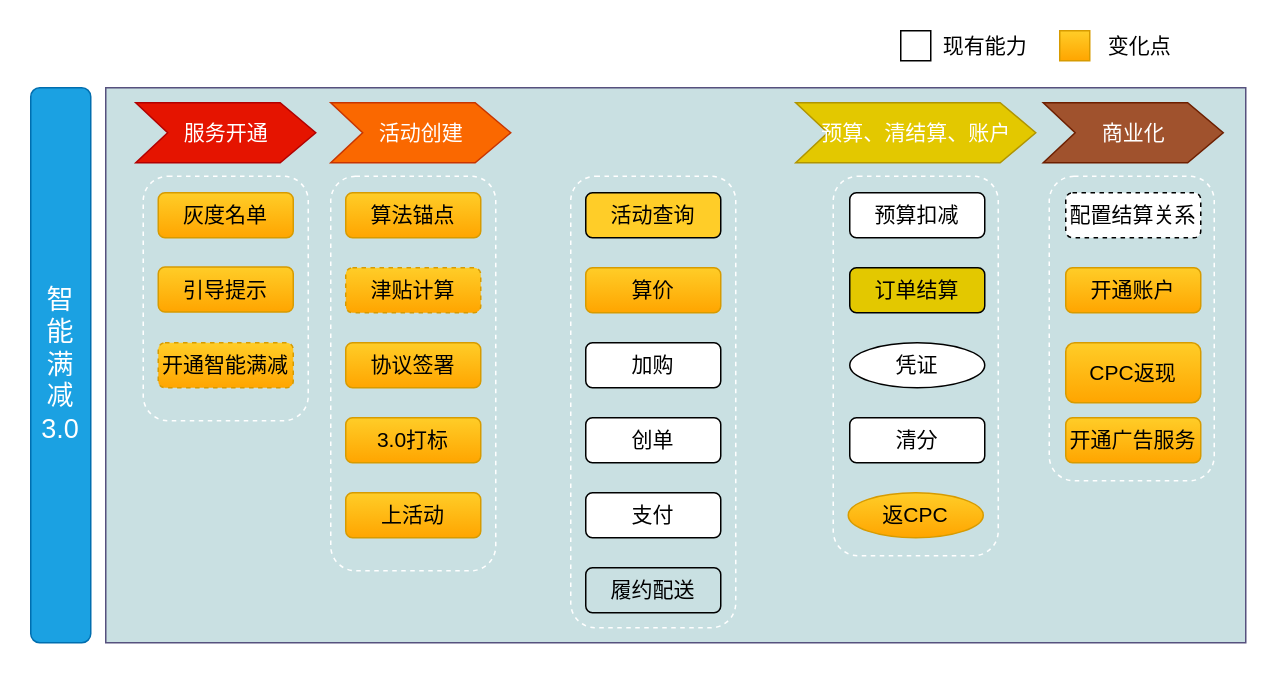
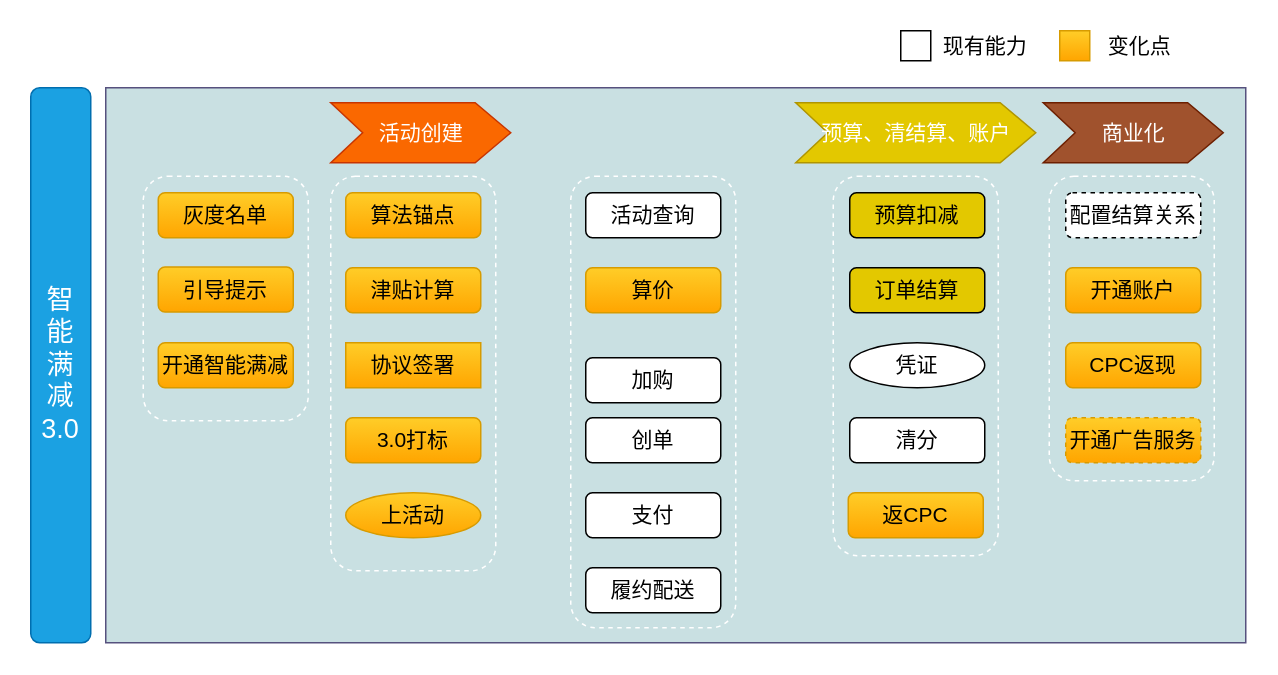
- <mxCell id="27" value="服务开通" style="html=1;shadow=0;dashed=0;align=center;verticalAlign=middle;shape=mxgraph.arrows2.arrow;dy=0;dx=23.73;notch=21.27;fontSize=14;fillColor=#e51400;strokeColor=#B20000;fontColor=#ffffff;" parent="1" vertex="1"><mxGeometry x="90" y="68" width="120" height="40" as="geometry" /></mxCell>
- <mxCell id="17" value="活动查询" style="rounded=1;whiteSpace=wrap;html=1;fontSize=14;fillColor=#ffcd28;" parent="1" vertex="1"><mxGeometry x="390" y="128" width="90" height="30" as="geometry" /></mxCell>
+ <mxCell id="17" value="活动查询" style="rounded=1;whiteSpace=wrap;html=1;fontSize=14;" parent="1" vertex="1"><mxGeometry x="390" y="128" width="90" height="30" as="geometry" /></mxCell>
- <mxCell id="21" value="预算扣减" style="rounded=1;whiteSpace=wrap;html=1;fontSize=14;" parent="1" vertex="1"><mxGeometry x="566" y="128" width="90" height="30" as="geometry" /></mxCell>
+ <mxCell id="21" value="预算扣减" style="rounded=1;whiteSpace=wrap;html=1;fontSize=14;fillColor=#e3c800;" parent="1" vertex="1"><mxGeometry x="566" y="128" width="90" height="30" as="geometry" /></mxCell>
- <mxCell id="13" value="津贴计算" style="rounded=1;whiteSpace=wrap;html=1;fontSize=14;gradientColor=#ffa500;fillColor=#ffcd28;strokeColor=#d79b00;dashed=1;" parent="1" vertex="1"><mxGeometry x="230" y="178" width="90" height="30" as="geometry" /></mxCell>
+ <mxCell id="13" value="津贴计算" style="rounded=1;whiteSpace=wrap;html=1;fontSize=14;gradientColor=#ffa500;fillColor=#ffcd28;strokeColor=#d79b00;" parent="1" vertex="1"><mxGeometry x="230" y="178" width="90" height="30" as="geometry" /></mxCell>
- <mxCell id="38" value="开通智能满减" style="rounded=1;whiteSpace=wrap;html=1;fontSize=14;gradientColor=#ffa500;fillColor=#ffcd28;strokeColor=#d79b00;dashed=1;" vertex="1" parent="1"><mxGeometry x="105" y="228" width="90" height="30" as="geometry" /></mxCell>
+ <mxCell id="38" value="开通智能满减" style="rounded=1;whiteSpace=wrap;html=1;fontSize=14;gradientColor=#ffa500;fillColor=#ffcd28;strokeColor=#d79b00;" vertex="1" parent="1"><mxGeometry x="105" y="228" width="90" height="30" as="geometry" /></mxCell>
- <mxCell id="14" value="协议签署" style="rounded=1;whiteSpace=wrap;html=1;fontSize=14;gradientColor=#ffa500;fillColor=#ffcd28;strokeColor=#d79b00;" parent="1" vertex="1"><mxGeometry x="230" y="228" width="90" height="30" as="geometry" /></mxCell>
+ <mxCell id="14" value="协议签署" style="whiteSpace=wrap;html=1;fontSize=14;gradientColor=#ffa500;fillColor=#ffcd28;strokeColor=#d79b00;rounded=0;" parent="1" vertex="1"><mxGeometry x="230" y="228" width="90" height="30" as="geometry" /></mxCell>
- <mxCell id="19" value="加购" style="rounded=1;whiteSpace=wrap;html=1;fontSize=14;" parent="1" vertex="1"><mxGeometry x="390" y="228" width="90" height="30" as="geometry" /></mxCell>
+ <mxCell id="19" value="加购" style="rounded=1;whiteSpace=wrap;html=1;fontSize=14;" parent="1" vertex="1"><mxGeometry x="390" y="238" width="90" height="30" as="geometry" /></mxCell>
- <mxCell id="32" value="CPC返现" style="rounded=1;whiteSpace=wrap;html=1;fontSize=14;gradientColor=#ffa500;fillColor=#ffcd28;strokeColor=#d79b00;" parent="1" vertex="1"><mxGeometry x="710" y="228" width="90" height="40" as="geometry" /></mxCell>
+ <mxCell id="32" value="CPC返现" style="rounded=1;whiteSpace=wrap;html=1;fontSize=14;gradientColor=#ffa500;fillColor=#ffcd28;strokeColor=#d79b00;" parent="1" vertex="1"><mxGeometry x="710" y="228" width="90" height="30" as="geometry" /></mxCell>
- <mxCell id="39" value="开通广告服务" style="rounded=1;whiteSpace=wrap;html=1;fontSize=14;gradientColor=#ffa500;fillColor=#ffcd28;strokeColor=#d79b00;" vertex="1" parent="1"><mxGeometry x="710" y="278" width="90" height="30" as="geometry" /></mxCell>
+ <mxCell id="39" value="开通广告服务" style="rounded=1;whiteSpace=wrap;html=1;fontSize=14;gradientColor=#ffa500;fillColor=#ffcd28;strokeColor=#d79b00;dashed=1;" vertex="1" parent="1"><mxGeometry x="710" y="278" width="90" height="30" as="geometry" /></mxCell>
- <mxCell id="16" value="上活动" style="rounded=1;whiteSpace=wrap;html=1;fontSize=14;gradientColor=#ffa500;fillColor=#ffcd28;strokeColor=#d79b00;" parent="1" vertex="1"><mxGeometry x="230" y="328" width="90" height="30" as="geometry" /></mxCell>
+ <mxCell id="16" value="上活动" style="ellipse;whiteSpace=wrap;html=1;fontSize=14;gradientColor=#ffa500;fillColor=#ffcd28;strokeColor=#d79b00;" parent="1" vertex="1"><mxGeometry x="230" y="328" width="90" height="30" as="geometry" /></mxCell>
- <mxCell id="37" value="返CPC" style="ellipse;whiteSpace=wrap;html=1;fontSize=14;gradientColor=#ffa500;fillColor=#ffcd28;strokeColor=#d79b00;" vertex="1" parent="1"><mxGeometry x="565" y="328" width="90" height="30" as="geometry" /></mxCell>
+ <mxCell id="37" value="返CPC" style="rounded=1;whiteSpace=wrap;html=1;fontSize=14;gradientColor=#ffa500;fillColor=#ffcd28;strokeColor=#d79b00;" vertex="1" parent="1"><mxGeometry x="565" y="328" width="90" height="30" as="geometry" /></mxCell>
- <mxCell id="26" value="履约配送" style="rounded=1;whiteSpace=wrap;html=1;fontSize=14;fillColor=#c9e0e2;" parent="1" vertex="1"><mxGeometry x="390" y="378" width="90" height="30" as="geometry" /></mxCell>
+ <mxCell id="26" value="履约配送" style="rounded=1;whiteSpace=wrap;html=1;fontSize=14;" parent="1" vertex="1"><mxGeometry x="390" y="378" width="90" height="30" as="geometry" /></mxCell>
